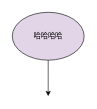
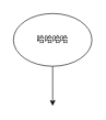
- <mxCell id="3" value="哈哈哈哈" style="ellipse;whiteSpace=wrap;html=1;fillColor=#e1d5e7;" vertex="1" parent="1"><mxGeometry x="20" y="20" width="120" height="80" as="geometry" /></mxCell>
+ <mxCell id="3" value="哈哈哈哈" style="ellipse;whiteSpace=wrap;html=1;" vertex="1" parent="1"><mxGeometry x="20" y="20" width="120" height="80" as="geometry" /></mxCell>
